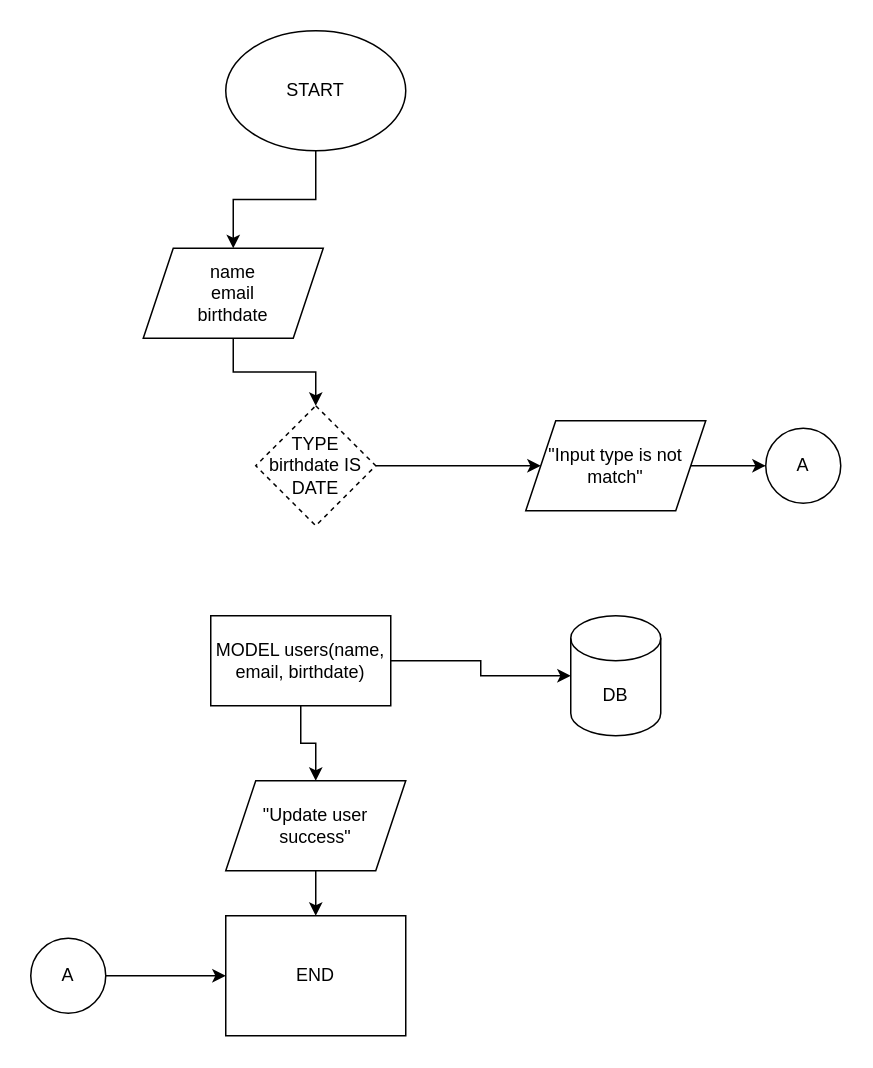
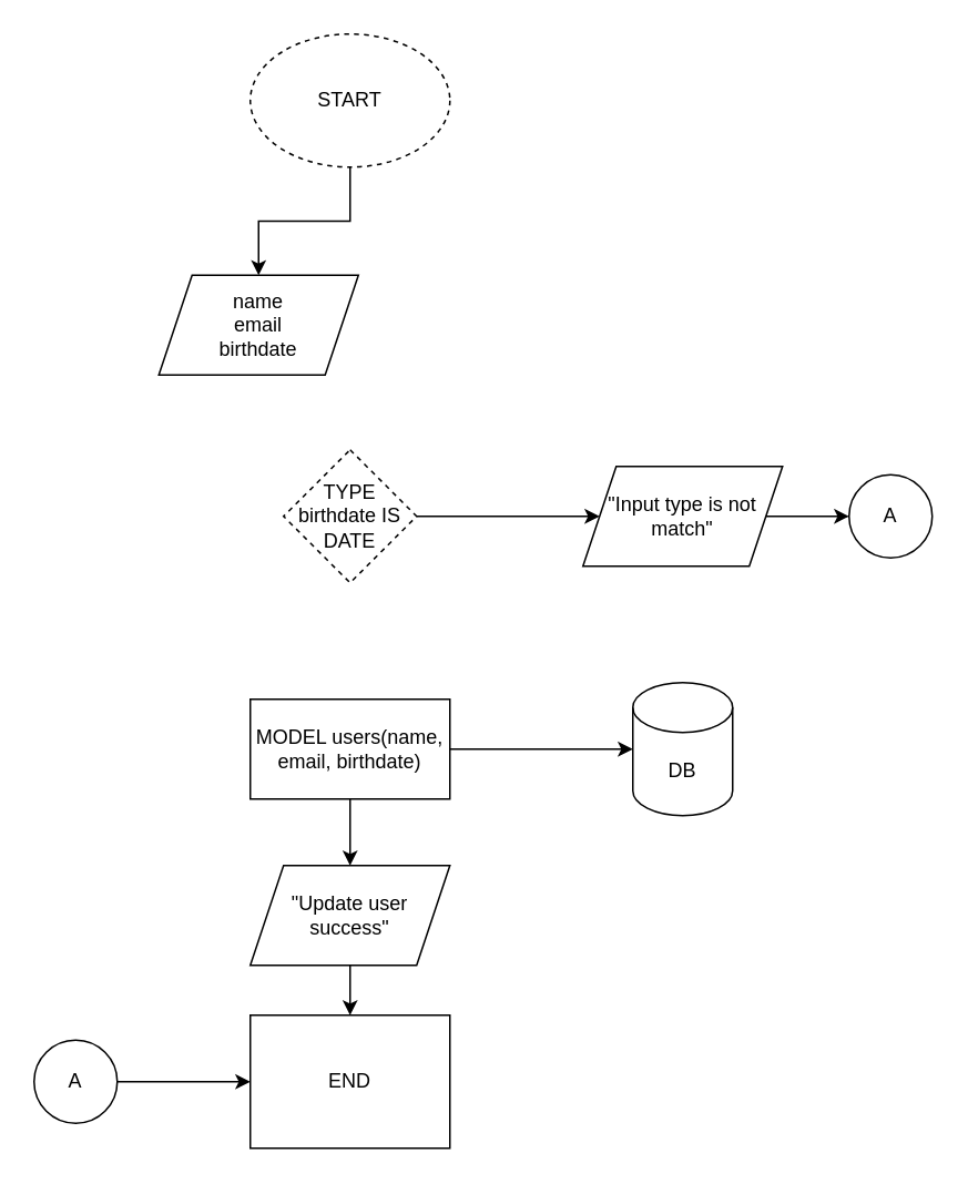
- <mxCell id="3" value="START" style="ellipse;whiteSpace=wrap;html=1;" vertex="1" parent="1"><mxGeometry x="150" y="20" width="120" height="80" as="geometry" /></mxCell>
+ <mxCell id="3" value="START" style="ellipse;whiteSpace=wrap;html=1;dashed=1;" vertex="1" parent="1"><mxGeometry x="150" y="20" width="120" height="80" as="geometry" /></mxCell>
- <mxCell id="5" style="edgeStyle=orthogonalEdgeStyle;rounded=0;orthogonalLoop=1;jettySize=auto;html=1;" edge="1" parent="1" source="6" target="8"><mxGeometry relative="1" as="geometry" /></mxCell>
- <mxCell id="16" value="MODEL users(name, email, birthdate)" style="rounded=0;whiteSpace=wrap;html=1;" vertex="1" parent="1"><mxGeometry x="140" y="410" width="120" height="60" as="geometry" /></mxCell>
+ <mxCell id="16" value="MODEL users(name, email, birthdate)" style="rounded=0;whiteSpace=wrap;html=1;" vertex="1" parent="1"><mxGeometry x="150" y="420" width="120" height="60" as="geometry" /></mxCell>
